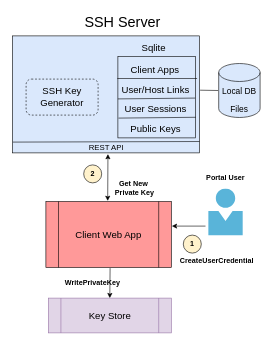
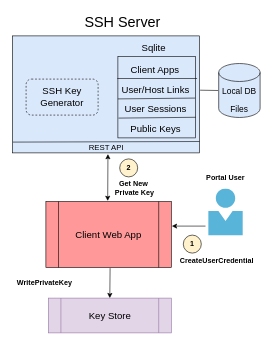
- <mxCell id="23" value="&lt;b&gt;2&lt;/b&gt;" style="ellipse;whiteSpace=wrap;html=1;aspect=fixed;fillColor=#FFF2CC;" parent="1" vertex="1"><mxGeometry x="139" y="274" width="30" height="30" as="geometry" /></mxCell>
+ <mxCell id="23" value="&lt;b&gt;2&lt;/b&gt;" style="ellipse;whiteSpace=wrap;html=1;aspect=fixed;fillColor=#FFF2CC;" parent="1" vertex="1"><mxGeometry x="199" y="264" width="30" height="30" as="geometry" /></mxCell>
- <mxCell id="29" value="&lt;b&gt;WritePrivateKey&lt;/b&gt;" style="text;html=1;strokeColor=none;fillColor=none;align=center;verticalAlign=middle;whiteSpace=wrap;rounded=0;" parent="1" vertex="1"><mxGeometry x="112" y="455" width="84" height="30" as="geometry" /></mxCell>
+ <mxCell id="29" value="&lt;b&gt;WritePrivateKey&lt;/b&gt;" style="text;html=1;strokeColor=none;fillColor=none;align=center;verticalAlign=middle;whiteSpace=wrap;rounded=0;" parent="1" vertex="1"><mxGeometry x="32" y="455" width="84" height="30" as="geometry" /></mxCell>
